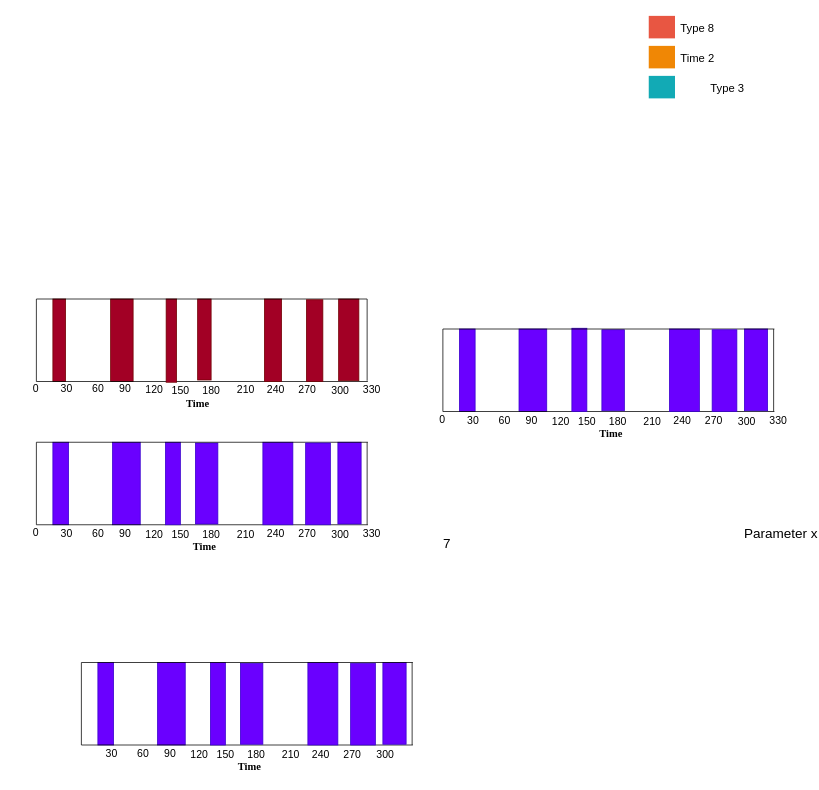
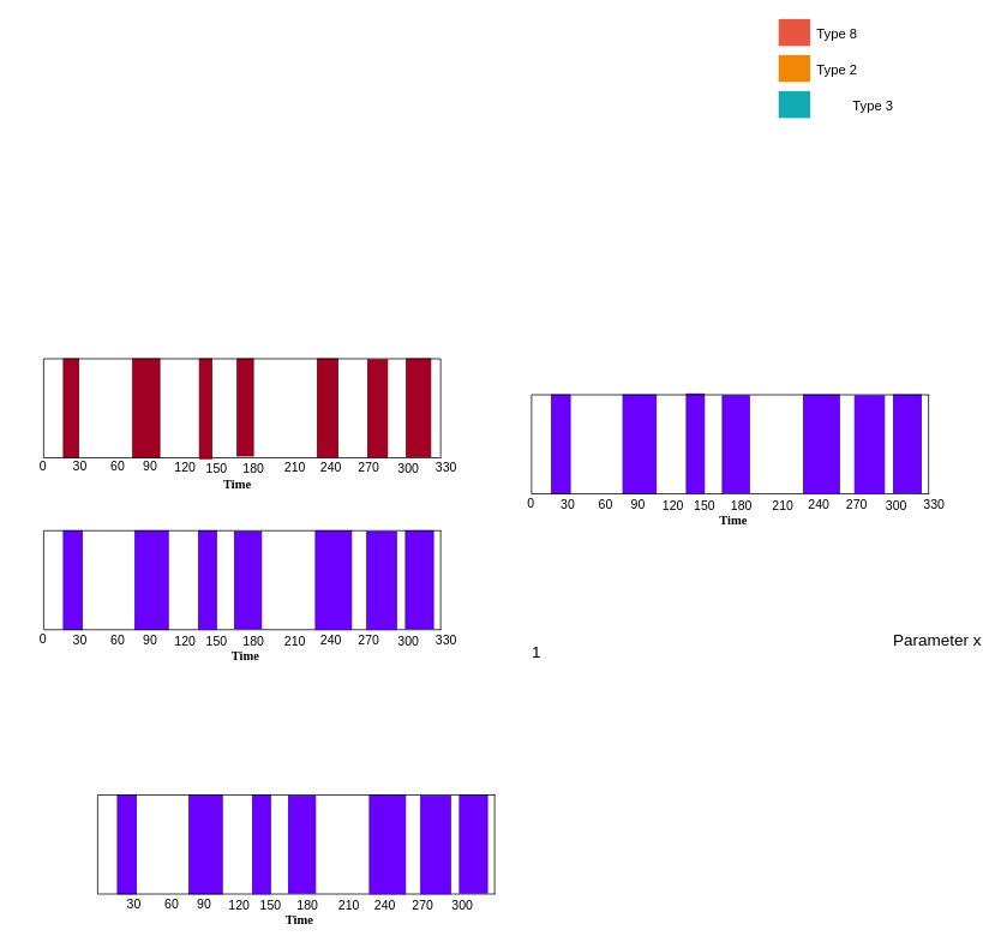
- <mxCell id="7" value="Time 2" style="text;spacingTop=-5;html=1;fontColor=#000000;fontSize=15;" parent="1" vertex="1"><mxGeometry x="904.5" y="65.5" width="80" height="20" as="geometry" /></mxCell>
+ <mxCell id="7" value="Type 2" style="text;spacingTop=-5;html=1;fontColor=#000000;fontSize=15;" parent="1" vertex="1"><mxGeometry x="904.5" y="65.5" width="80" height="20" as="geometry" /></mxCell>
- <mxCell id="14" value="7" style="text;spacingTop=-5;align=center;verticalAlign=middle;fontStyle=0;html=1;fontSize=18;fontColor=#000000;strokeColor=none;" parent="9" vertex="1"><mxGeometry x="550" y="124" width="50" height="30" as="geometry" /></mxCell>
+ <mxCell id="14" value="1" style="text;spacingTop=-5;align=center;verticalAlign=middle;fontStyle=0;html=1;fontSize=18;fontColor=#000000;strokeColor=none;" parent="9" vertex="1"><mxGeometry x="550" y="124" width="50" height="30" as="geometry" /></mxCell>
